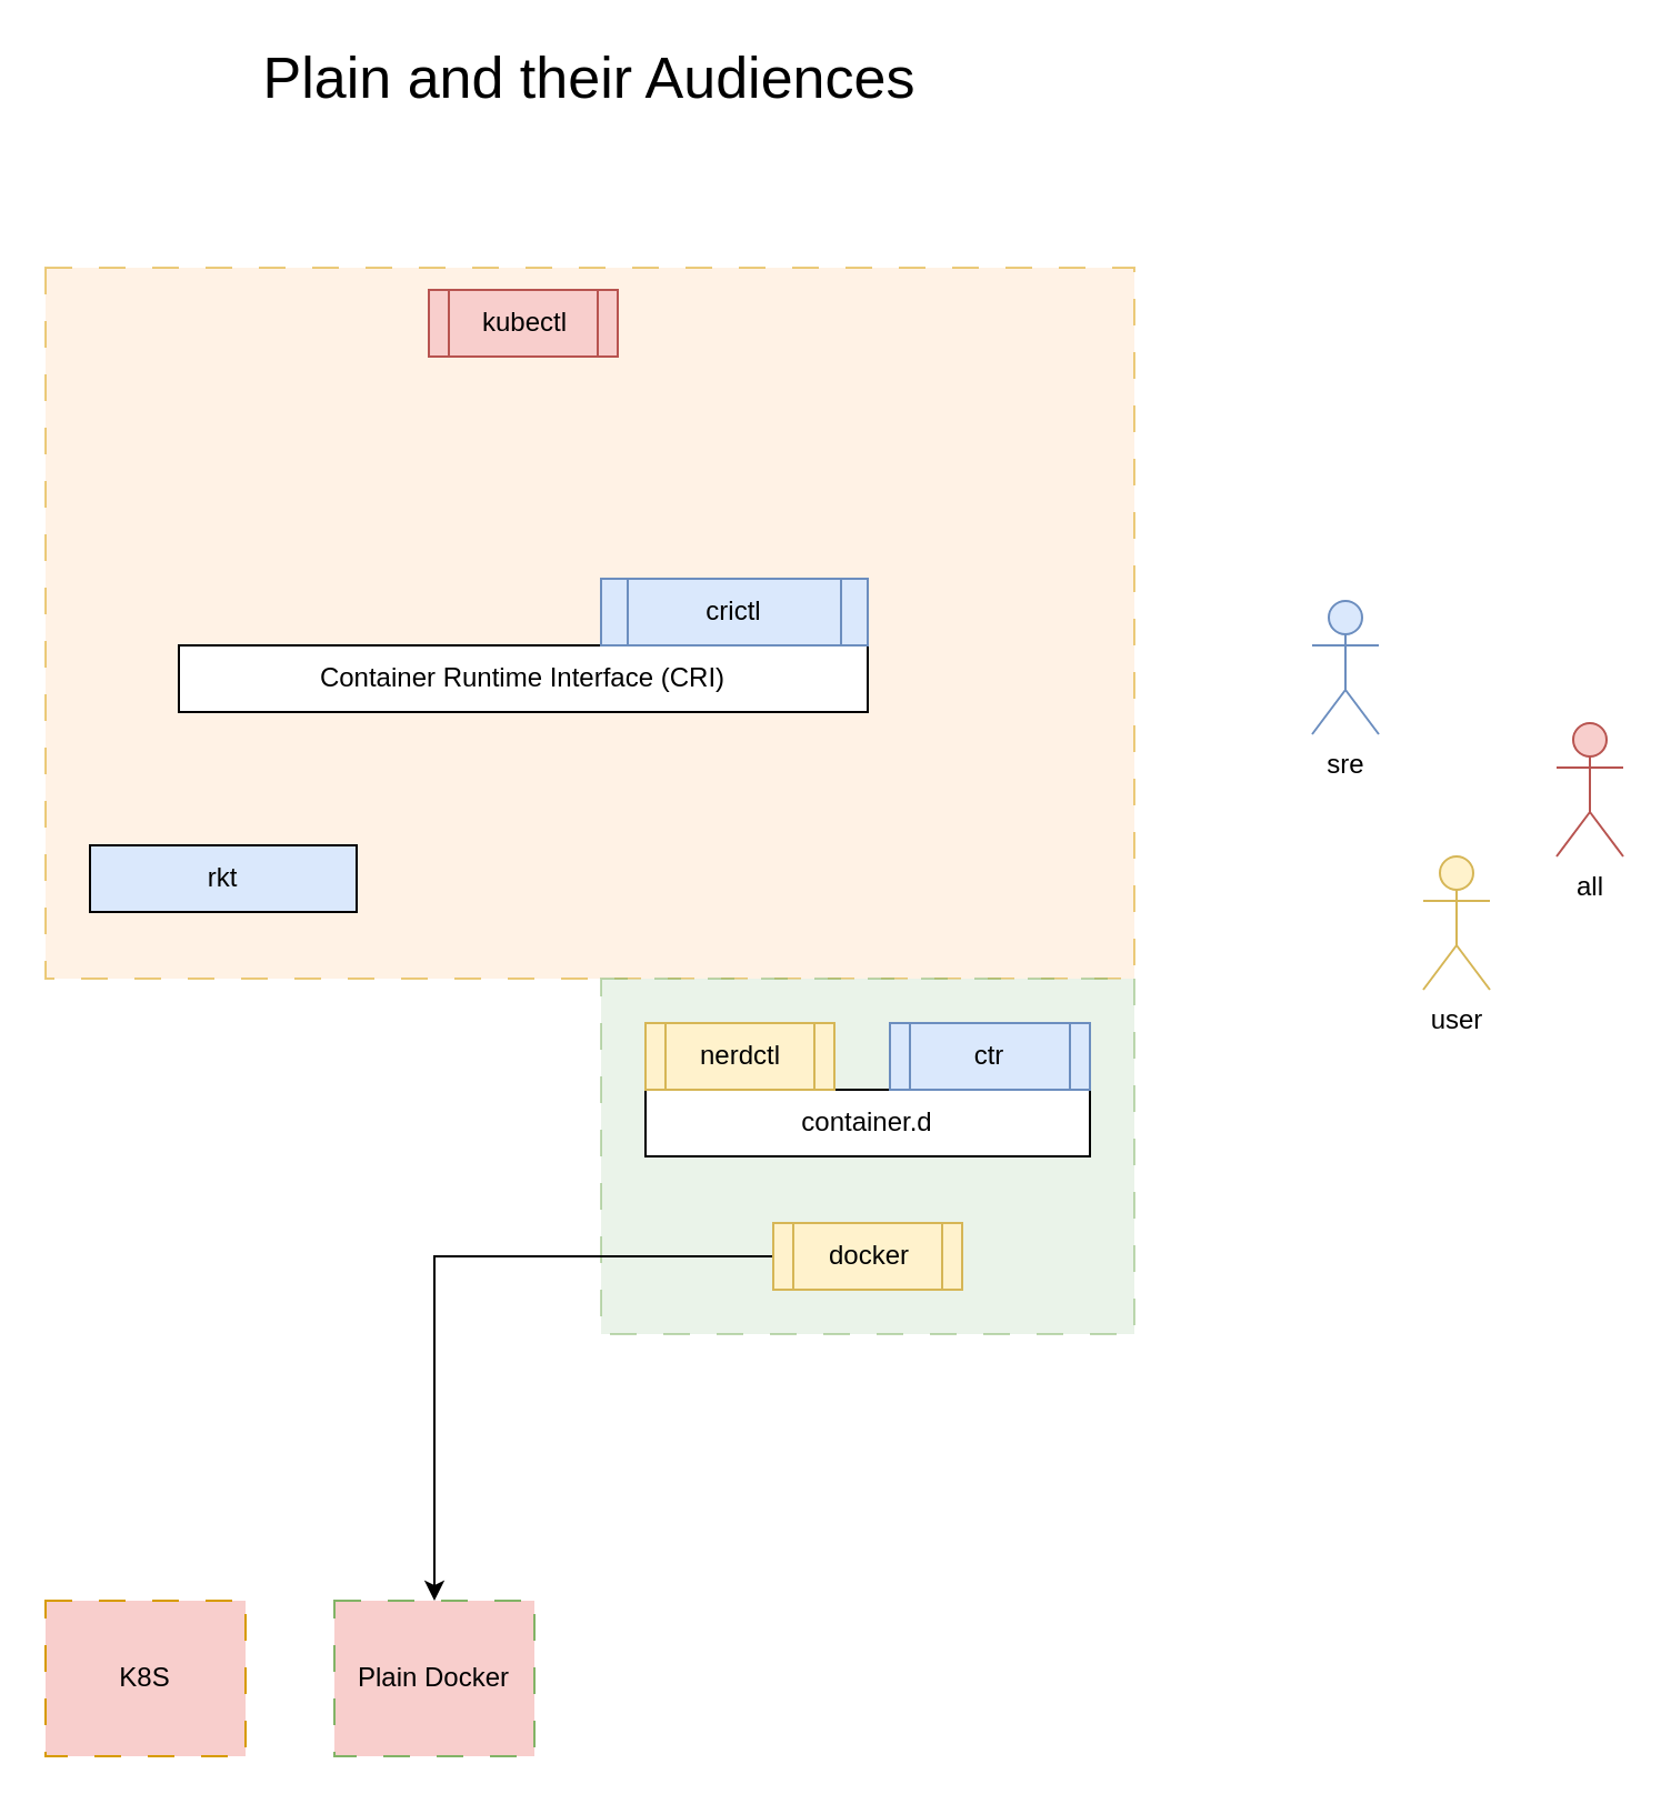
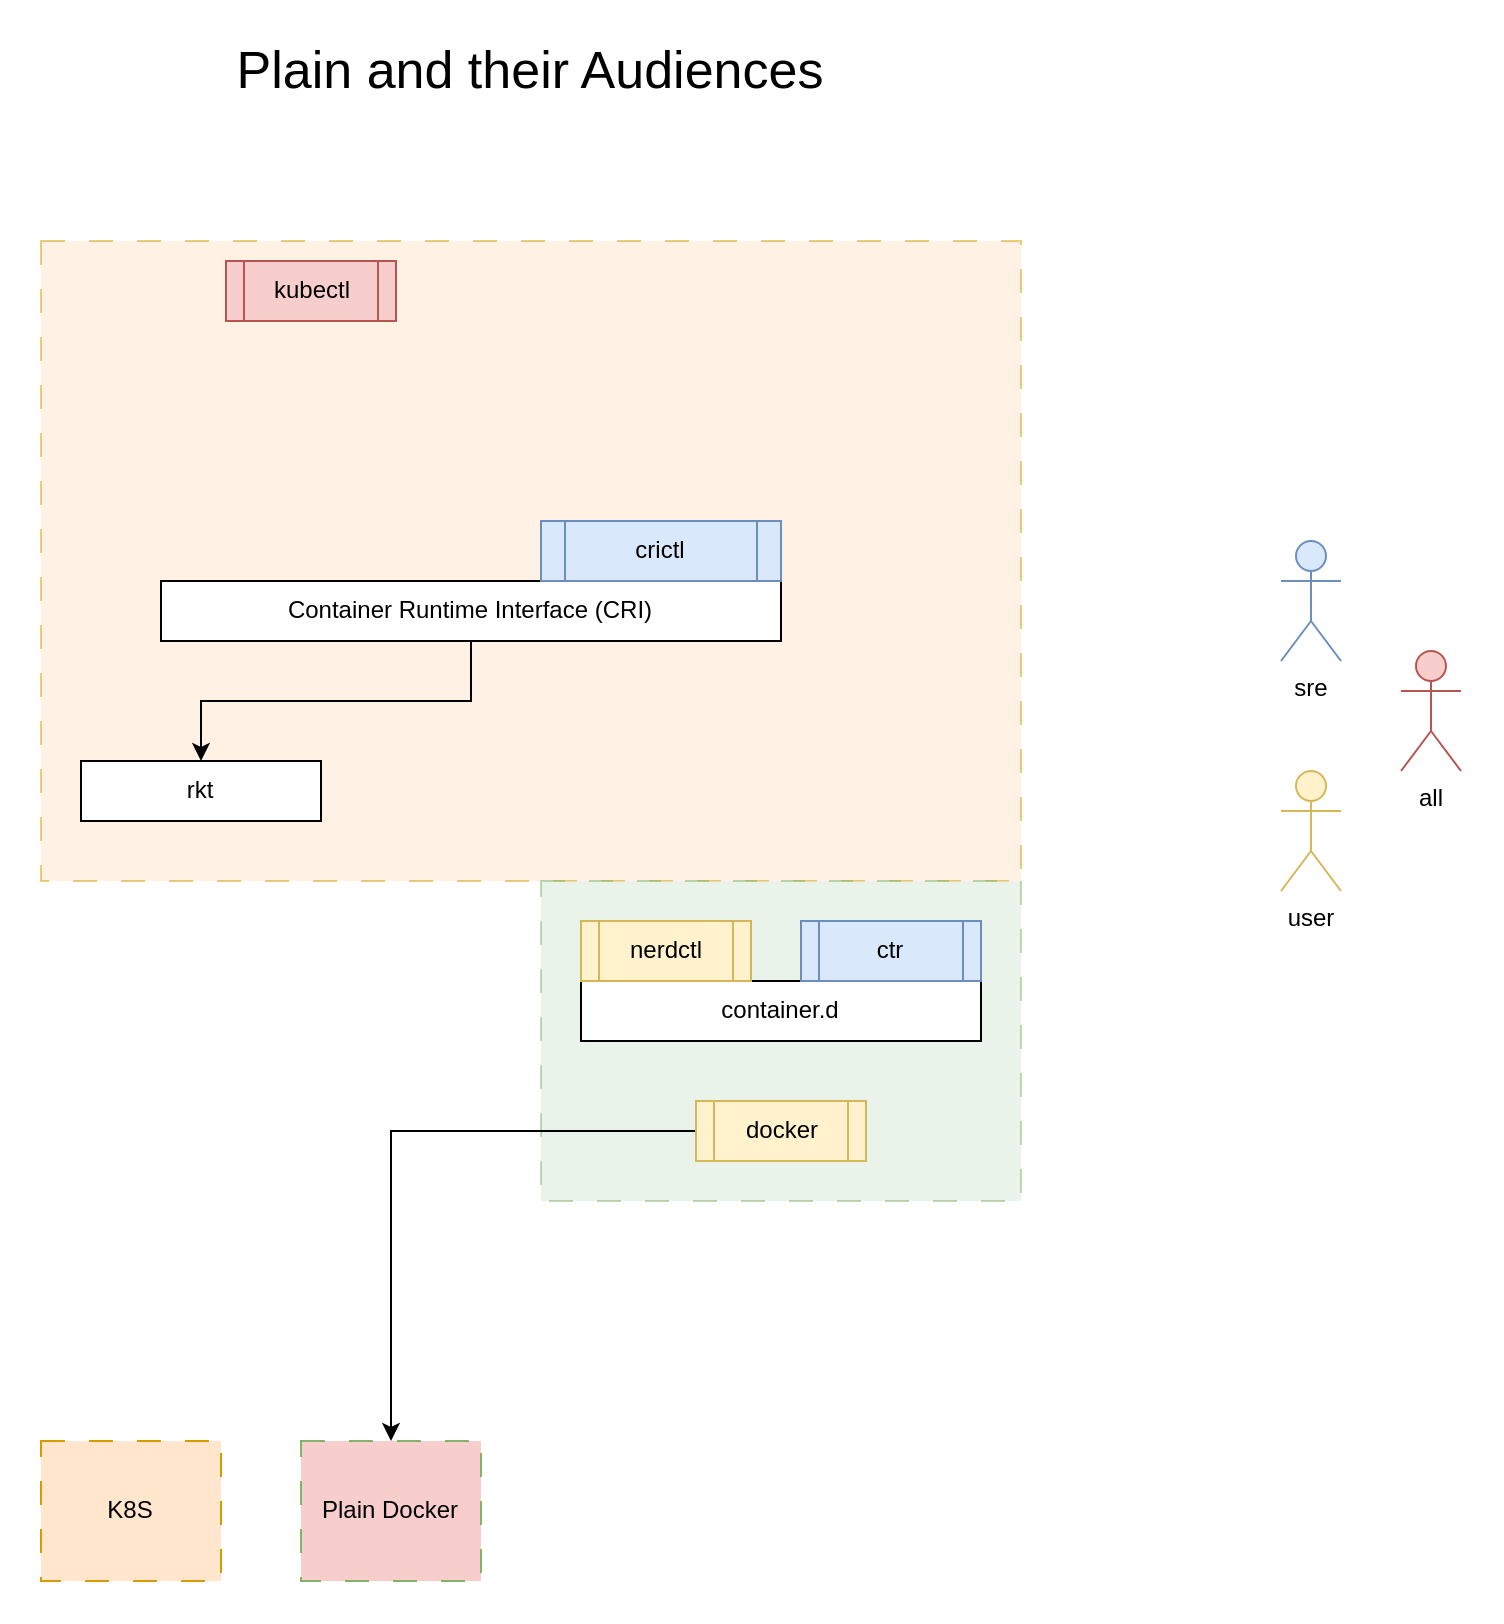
- <mxCell id="18" value="kubectl" style="shape=process;whiteSpace=wrap;html=1;backgroundOutline=1;fillColor=#f8cecc;strokeColor=#b85450;" vertex="1" parent="1"><mxGeometry x="192.5" y="130" width="85" height="30" as="geometry" /></mxCell>
+ <mxCell id="18" value="kubectl" style="shape=process;whiteSpace=wrap;html=1;backgroundOutline=1;fillColor=#f8cecc;strokeColor=#b85450;" vertex="1" parent="1"><mxGeometry x="112.5" y="130" width="85" height="30" as="geometry" /></mxCell>
- <mxCell id="6" value="sre" style="shape=umlActor;verticalLabelPosition=bottom;verticalAlign=top;html=1;outlineConnect=0;fillColor=#dae8fc;strokeColor=#6c8ebf;" vertex="1" parent="1"><mxGeometry x="590" y="270" width="30" height="60" as="geometry" /></mxCell>
+ <mxCell id="6" value="sre" style="shape=umlActor;verticalLabelPosition=bottom;verticalAlign=top;html=1;outlineConnect=0;fillColor=#dae8fc;strokeColor=#6c8ebf;" vertex="1" parent="1"><mxGeometry x="640" y="270" width="30" height="60" as="geometry" /></mxCell>
+ <mxCell id="4" style="edgeStyle=orthogonalEdgeStyle;rounded=0;orthogonalLoop=1;jettySize=auto;html=1;entryX=0.5;entryY=0;entryDx=0;entryDy=0;" edge="1" parent="1" source="5" target="8"><mxGeometry relative="1" as="geometry" /></mxCell>
- <mxCell id="8" value="rkt" style="rounded=0;whiteSpace=wrap;html=1;fillColor=#dae8fc;" vertex="1" parent="1"><mxGeometry x="40" y="380" width="120" height="30" as="geometry" /></mxCell>
+ <mxCell id="8" value="rkt" style="rounded=0;whiteSpace=wrap;html=1;" vertex="1" parent="1"><mxGeometry x="40" y="380" width="120" height="30" as="geometry" /></mxCell>
- <mxCell id="12" value="K8S" style="rounded=0;whiteSpace=wrap;html=1;dashed=1;dashPattern=12 12;fillColor=#f8cecc;strokeColor=#d79b00;" vertex="1" parent="1"><mxGeometry x="20" y="720" width="90" height="70" as="geometry" /></mxCell>
+ <mxCell id="12" value="K8S" style="rounded=0;whiteSpace=wrap;html=1;dashed=1;dashPattern=12 12;fillColor=#ffe6cc;strokeColor=#d79b00;" vertex="1" parent="1"><mxGeometry x="20" y="720" width="90" height="70" as="geometry" /></mxCell>
